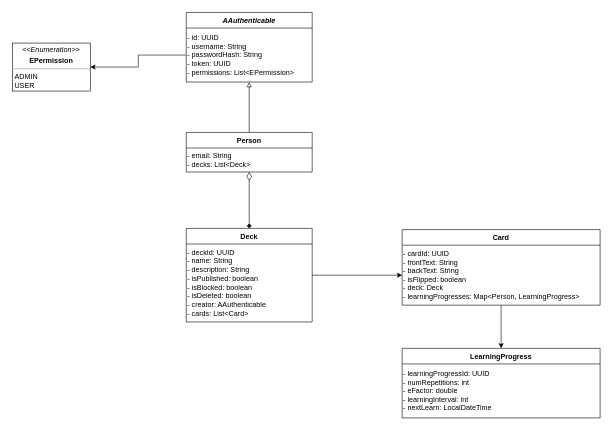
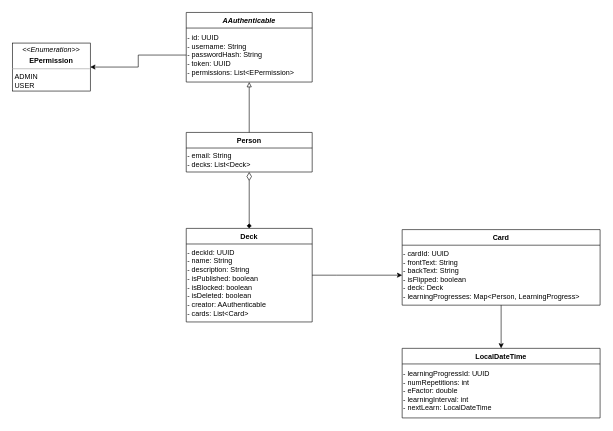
- <mxCell id="14" value="LearningProgress" style="swimlane;fontStyle=1;childLayout=stackLayout;horizontal=1;startSize=26;fillColor=none;horizontalStack=0;resizeParent=1;resizeParentMax=0;resizeLast=0;collapsible=1;marginBottom=0;" vertex="1" parent="1"><mxGeometry x="670" y="580" width="330" height="116" as="geometry" /></mxCell>
+ <mxCell id="14" value="LocalDateTime" style="swimlane;fontStyle=1;childLayout=stackLayout;horizontal=1;startSize=26;fillColor=none;horizontalStack=0;resizeParent=1;resizeParentMax=0;resizeLast=0;collapsible=1;marginBottom=0;" vertex="1" parent="1"><mxGeometry x="670" y="580" width="330" height="116" as="geometry" /></mxCell>
